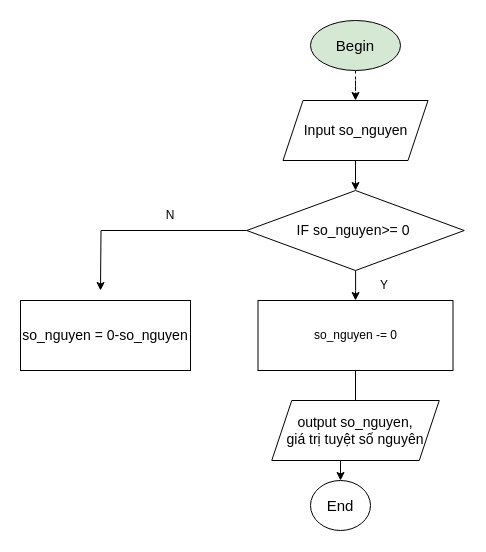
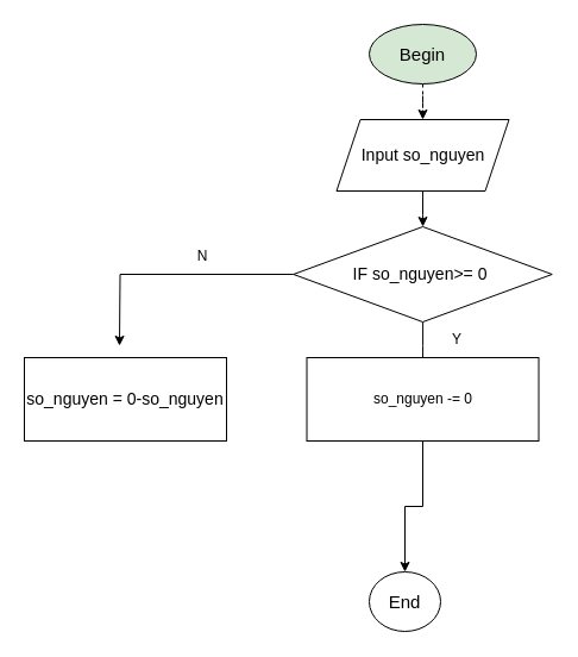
- <mxCell id="6" value="" style="edgeStyle=orthogonalEdgeStyle;rounded=0;orthogonalLoop=1;jettySize=auto;html=1;" parent="1" source="8" target="10" edge="1"><mxGeometry relative="1" as="geometry" /></mxCell>
+ <mxCell id="6" value="" style="edgeStyle=orthogonalEdgeStyle;rounded=0;orthogonalLoop=1;jettySize=auto;html=1;endArrow=none;" parent="1" source="8" target="10" edge="1"><mxGeometry relative="1" as="geometry" /></mxCell>
- <mxCell id="12" value="output so_nguyen,&lt;br&gt;giá trị tuyệt số nguyên" style="shape=parallelogram;perimeter=parallelogramPerimeter;whiteSpace=wrap;html=1;fixedSize=1;fontSize=14;" parent="1" vertex="1"><mxGeometry x="271.25" y="400" width="167.5" height="60" as="geometry" /></mxCell>
